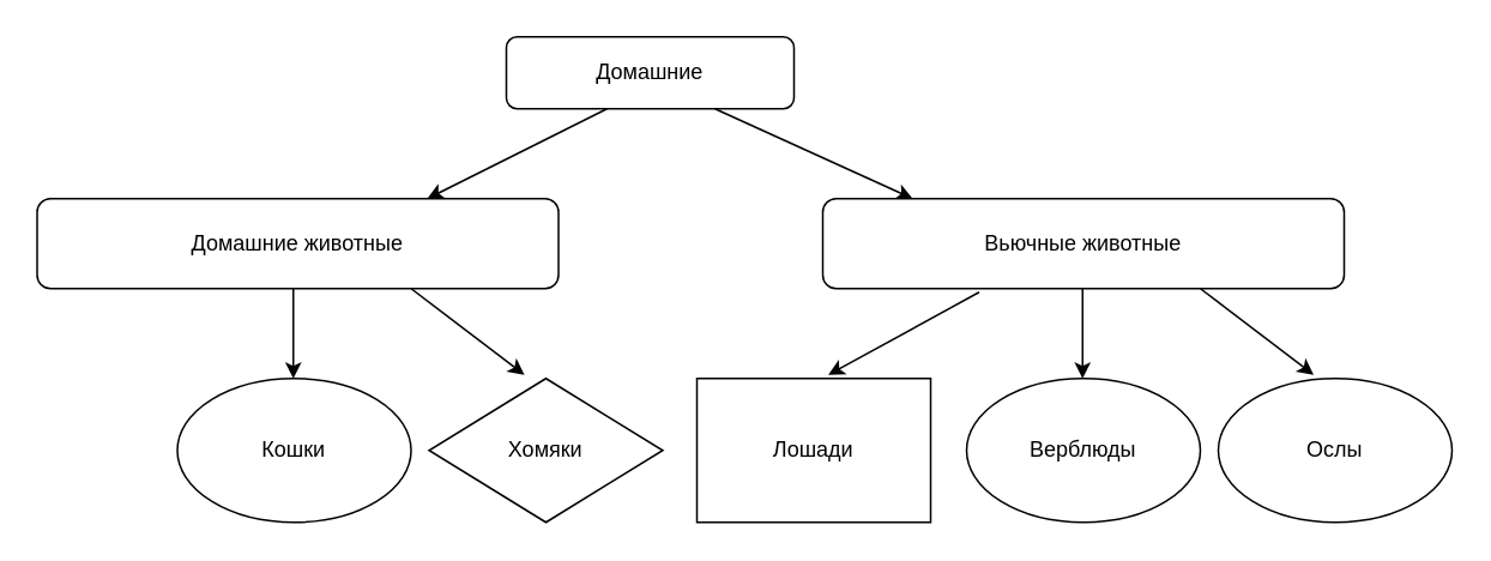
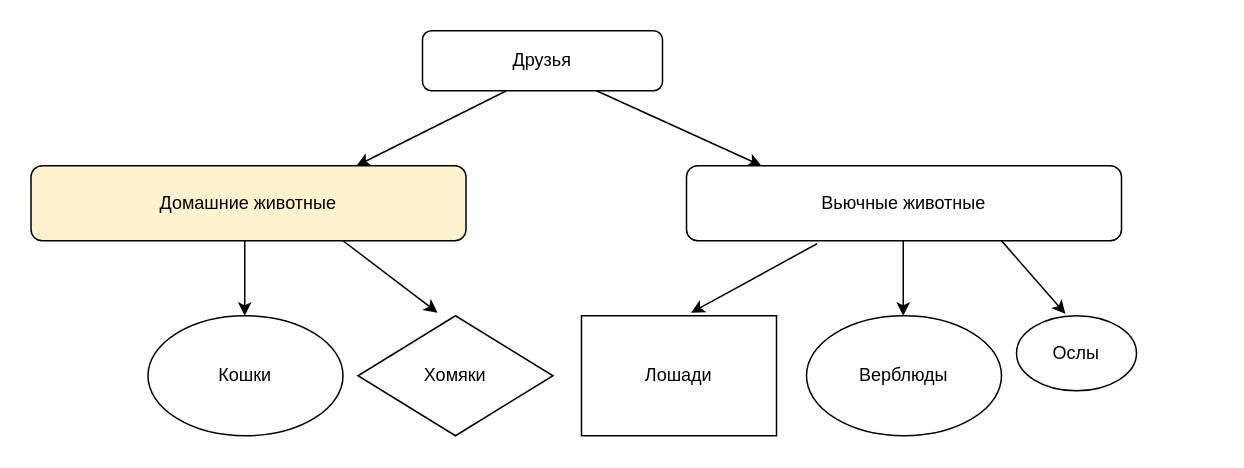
- <mxCell id="2" value="Домашние" style="rounded=1;whiteSpace=wrap;html=1;" vertex="1" parent="1"><mxGeometry x="281" y="20" width="160" height="40" as="geometry" /></mxCell>
+ <mxCell id="2" value="Друзья" style="rounded=1;whiteSpace=wrap;html=1;" vertex="1" parent="1"><mxGeometry x="281" y="20" width="160" height="40" as="geometry" /></mxCell>
- <mxCell id="5" value="Домашние животные" style="rounded=1;whiteSpace=wrap;html=1;" vertex="1" parent="1"><mxGeometry x="20" y="110" width="290" height="50" as="geometry" /></mxCell>
+ <mxCell id="5" value="Домашние животные" style="rounded=1;whiteSpace=wrap;html=1;fillColor=#fff2cc;" vertex="1" parent="1"><mxGeometry x="20" y="110" width="290" height="50" as="geometry" /></mxCell>
- <mxCell id="15" value="Ослы" style="ellipse;whiteSpace=wrap;html=1;" vertex="1" parent="1"><mxGeometry x="677" y="210" width="130" height="80" as="geometry" /></mxCell>
+ <mxCell id="15" value="Ослы" style="ellipse;whiteSpace=wrap;html=1;" vertex="1" parent="1"><mxGeometry x="677" y="210" width="80" height="50" as="geometry" /></mxCell>
